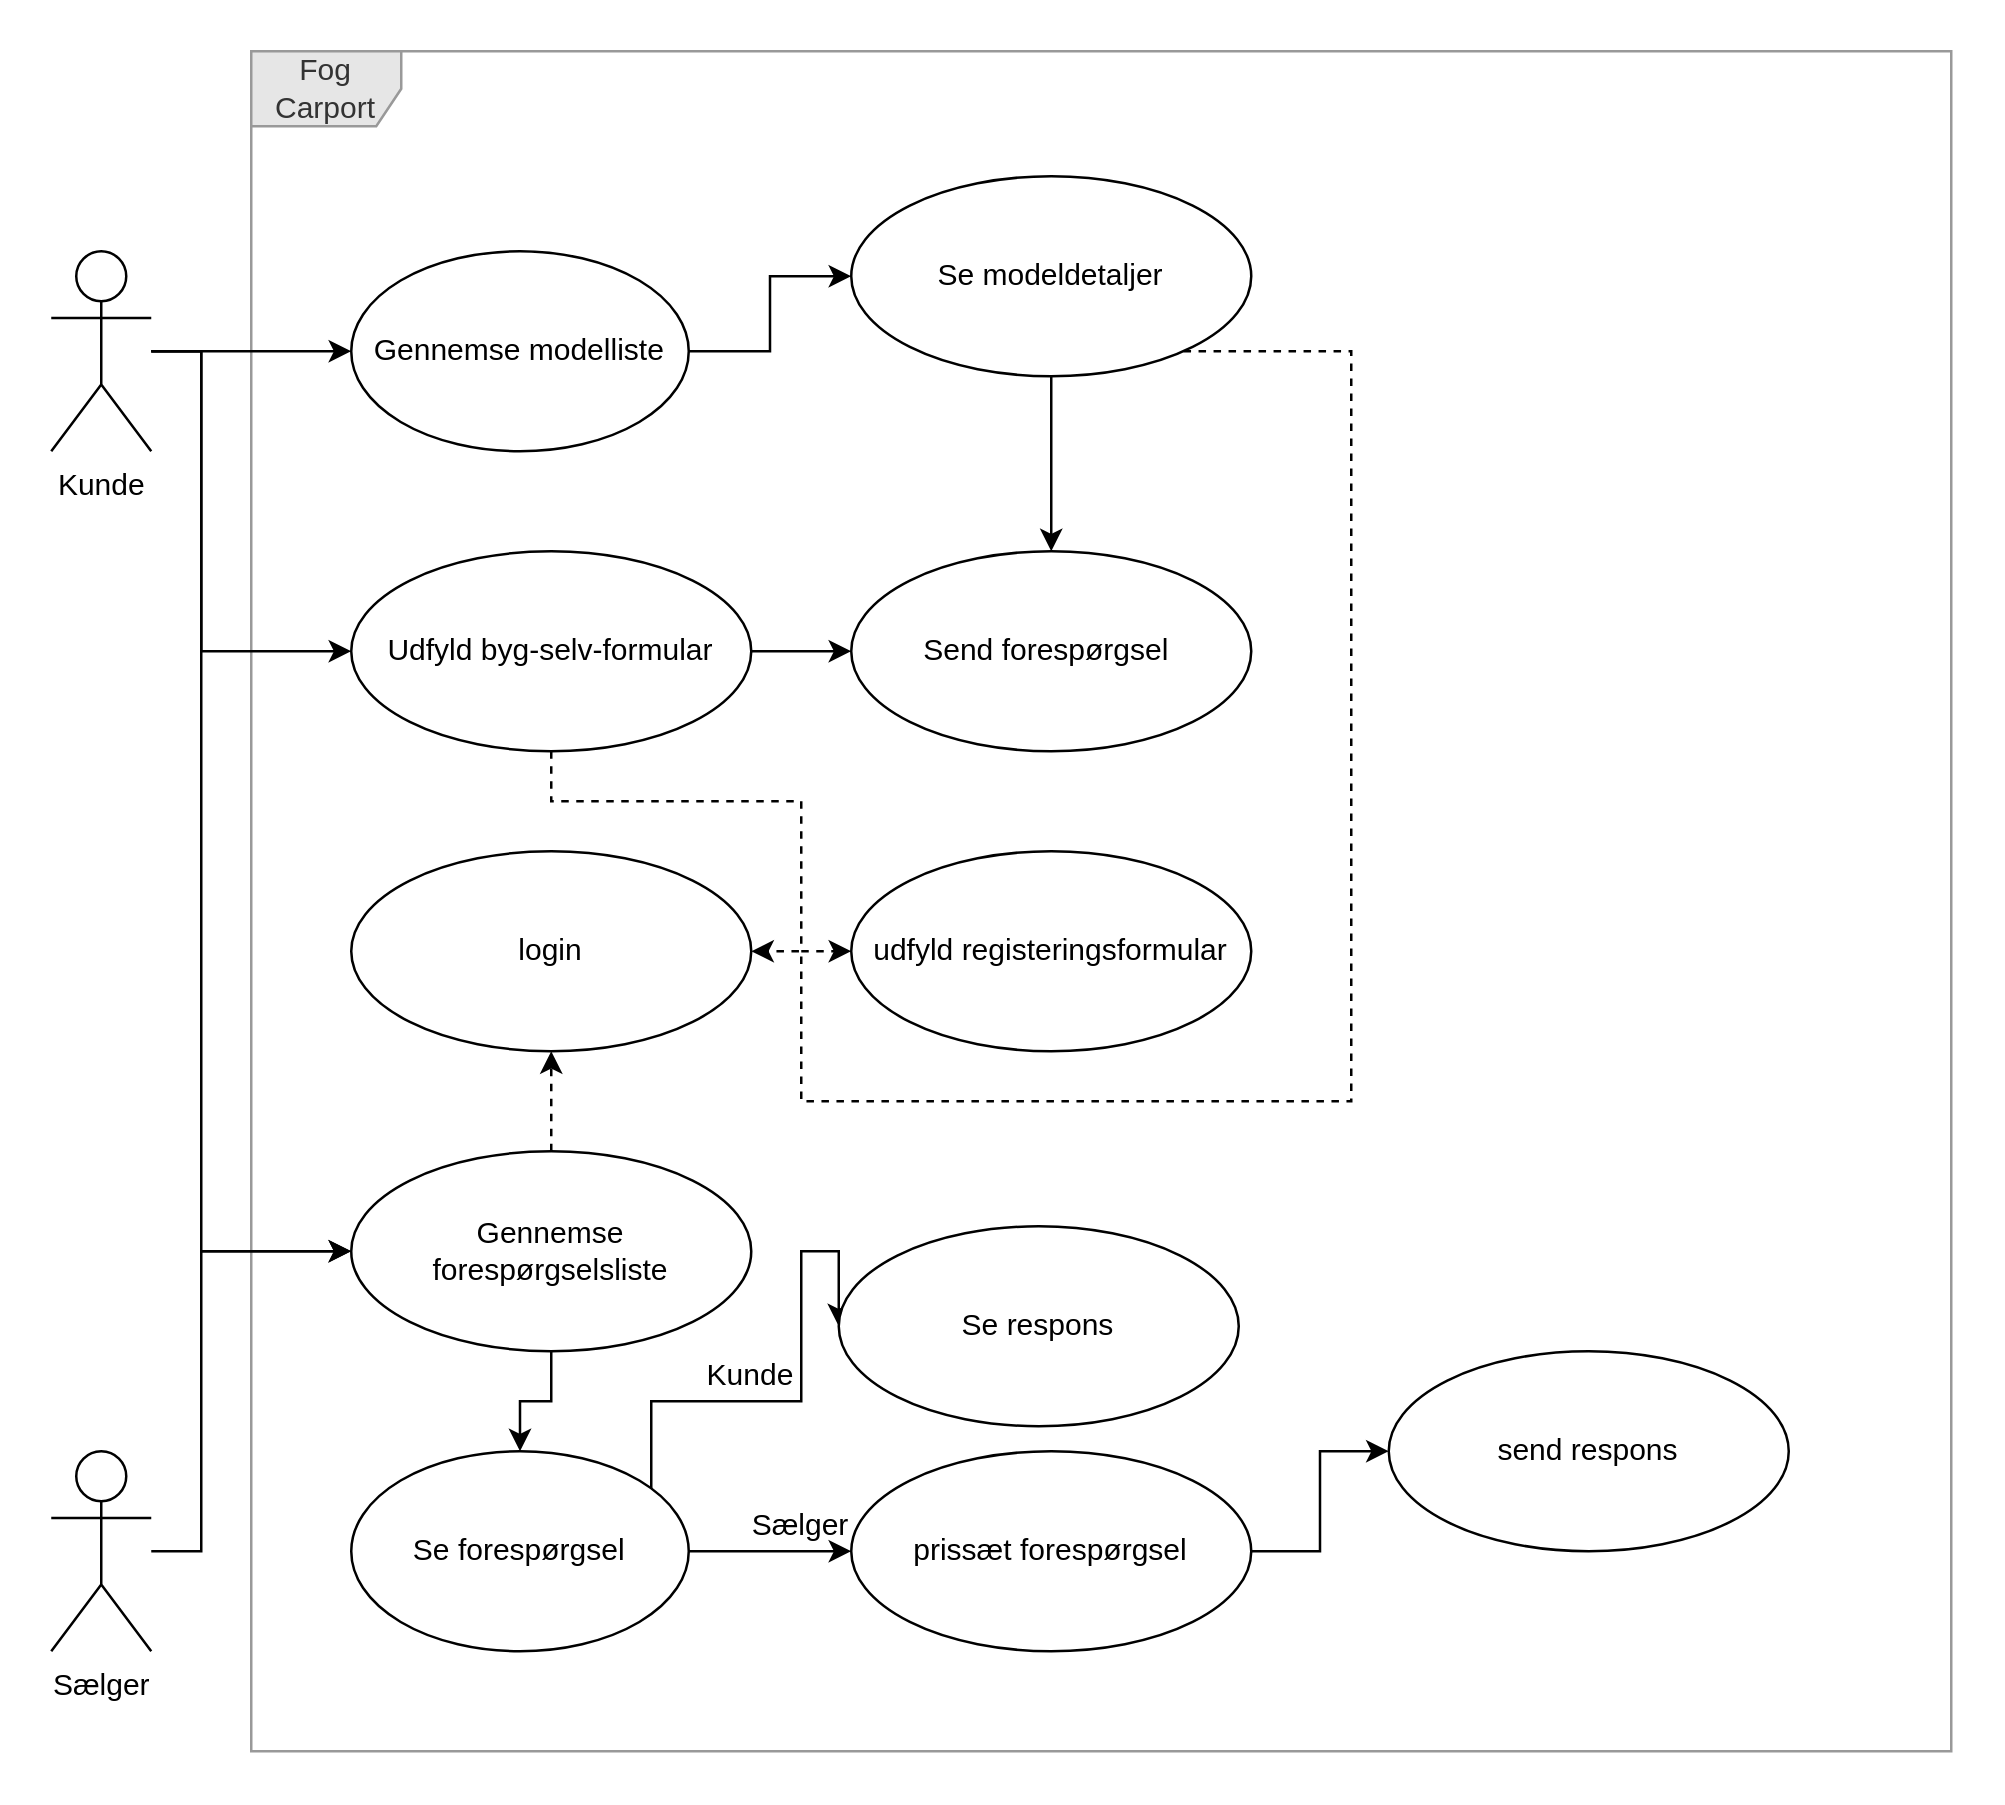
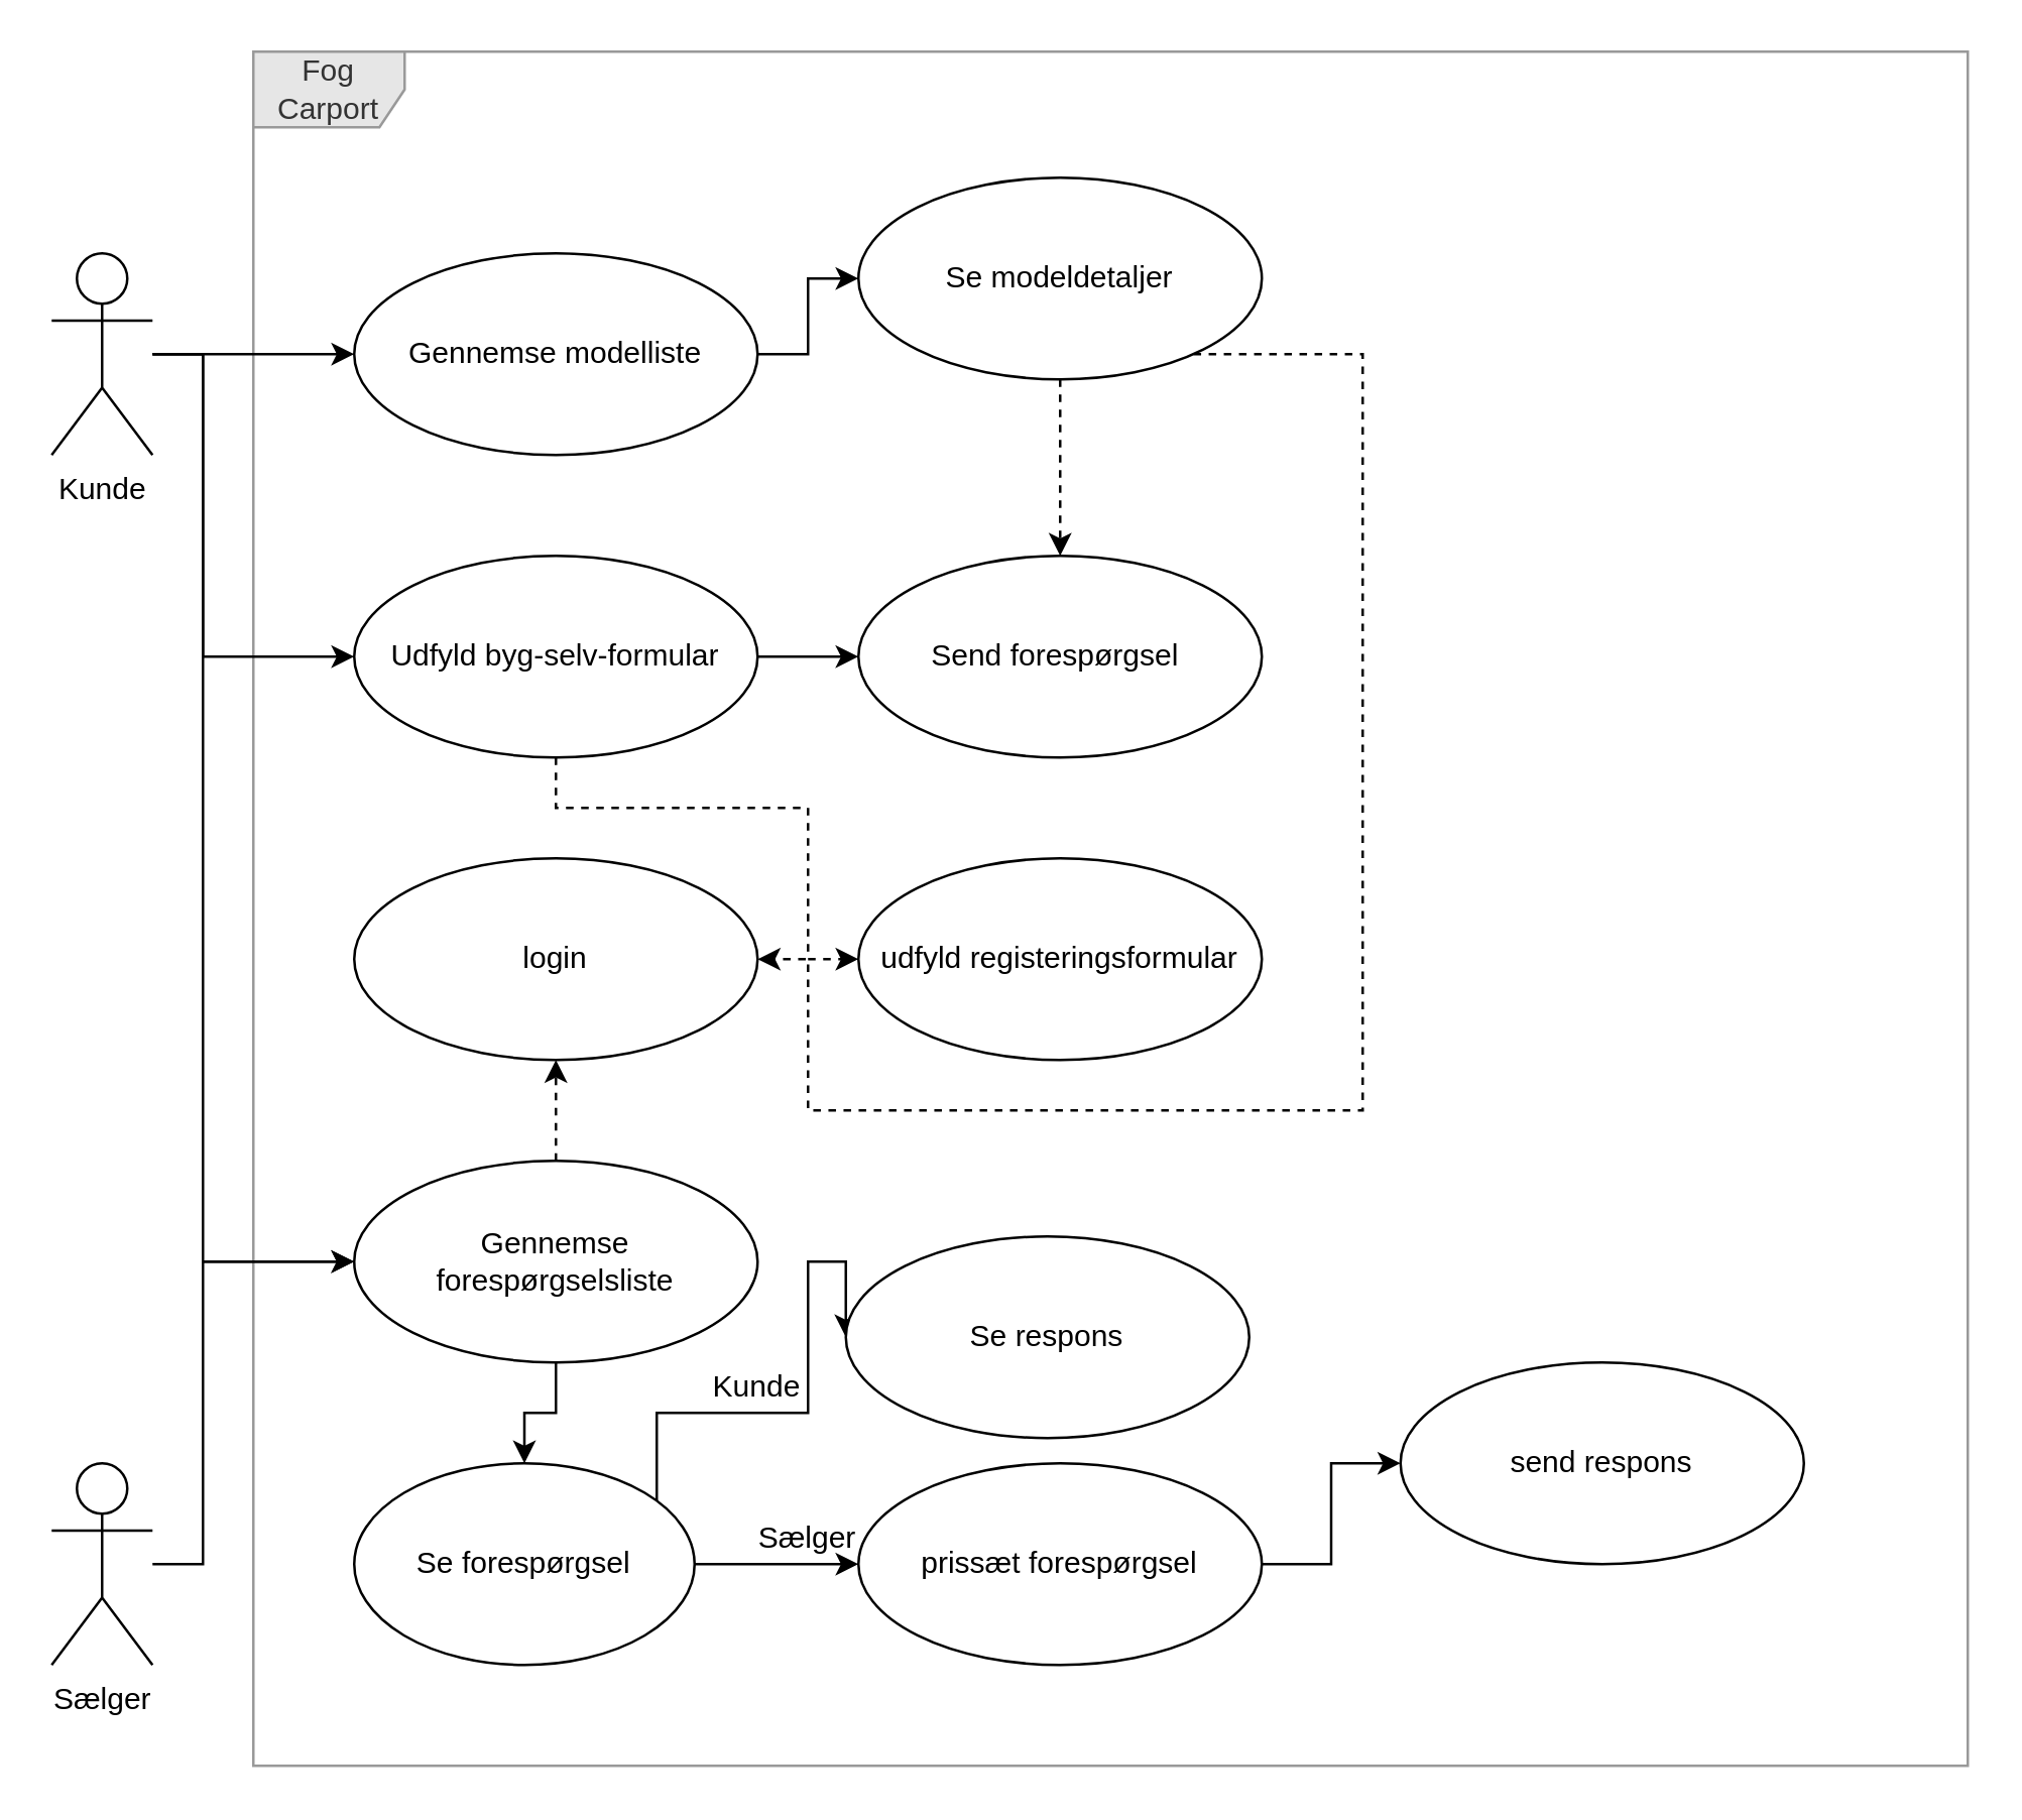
- <mxCell id="9" value="Gennemse modelliste" style="ellipse;whiteSpace=wrap;html=1;" vertex="1" parent="4"><mxGeometry x="140" y="100" width="135" height="80" as="geometry" /></mxCell>
+ <mxCell id="9" value="Gennemse modelliste" style="ellipse;whiteSpace=wrap;html=1;" vertex="1" parent="4"><mxGeometry x="140" y="100" width="160" height="80" as="geometry" /></mxCell>
- <mxCell id="6" style="edgeStyle=orthogonalEdgeStyle;rounded=0;orthogonalLoop=1;jettySize=auto;html=1;entryX=0.5;entryY=0;entryDx=0;entryDy=0;endArrow=classic;endFill=1;" edge="1" parent="4" source="7" target="10"><mxGeometry relative="1" as="geometry" /></mxCell>
+ <mxCell id="6" style="edgeStyle=orthogonalEdgeStyle;rounded=0;orthogonalLoop=1;jettySize=auto;html=1;entryX=0.5;entryY=0;entryDx=0;entryDy=0;endArrow=classic;endFill=1;dashed=1;" edge="1" parent="4" source="7" target="10"><mxGeometry relative="1" as="geometry" /></mxCell>
